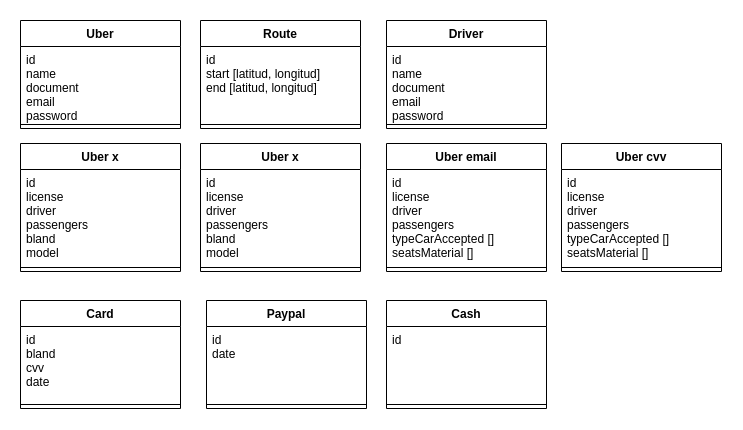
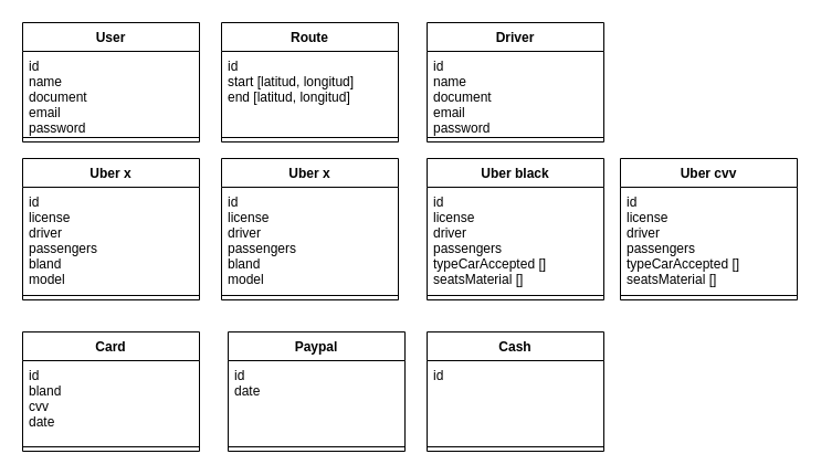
- <mxCell id="2" value="Uber" style="swimlane;fontStyle=1;align=center;verticalAlign=top;childLayout=stackLayout;horizontal=1;startSize=26;horizontalStack=0;resizeParent=1;resizeParentMax=0;resizeLast=0;collapsible=1;marginBottom=0;" parent="1" vertex="1"><mxGeometry x="20" y="20" width="160" height="108" as="geometry" /></mxCell>
+ <mxCell id="2" value="User" style="swimlane;fontStyle=1;align=center;verticalAlign=top;childLayout=stackLayout;horizontal=1;startSize=26;horizontalStack=0;resizeParent=1;resizeParentMax=0;resizeLast=0;collapsible=1;marginBottom=0;" parent="1" vertex="1"><mxGeometry x="20" y="20" width="160" height="108" as="geometry" /></mxCell>
- <mxCell id="17" value="Uber email" style="swimlane;fontStyle=1;align=center;verticalAlign=top;childLayout=stackLayout;horizontal=1;startSize=26;horizontalStack=0;resizeParent=1;resizeParentMax=0;resizeLast=0;collapsible=1;marginBottom=0;" parent="1" vertex="1"><mxGeometry x="386" y="143" width="160" height="128" as="geometry" /></mxCell>
+ <mxCell id="17" value="Uber black" style="swimlane;fontStyle=1;align=center;verticalAlign=top;childLayout=stackLayout;horizontal=1;startSize=26;horizontalStack=0;resizeParent=1;resizeParentMax=0;resizeLast=0;collapsible=1;marginBottom=0;" parent="1" vertex="1"><mxGeometry x="386" y="143" width="160" height="128" as="geometry" /></mxCell>
